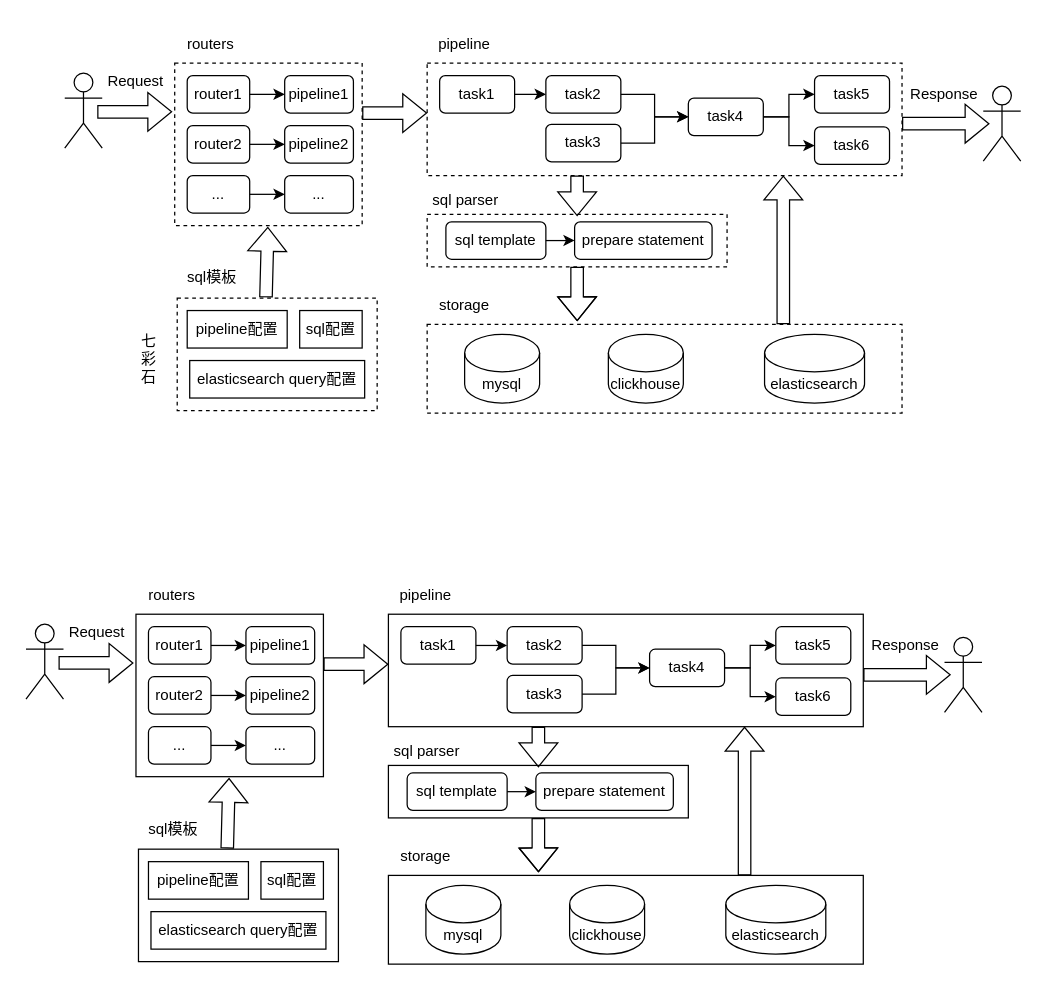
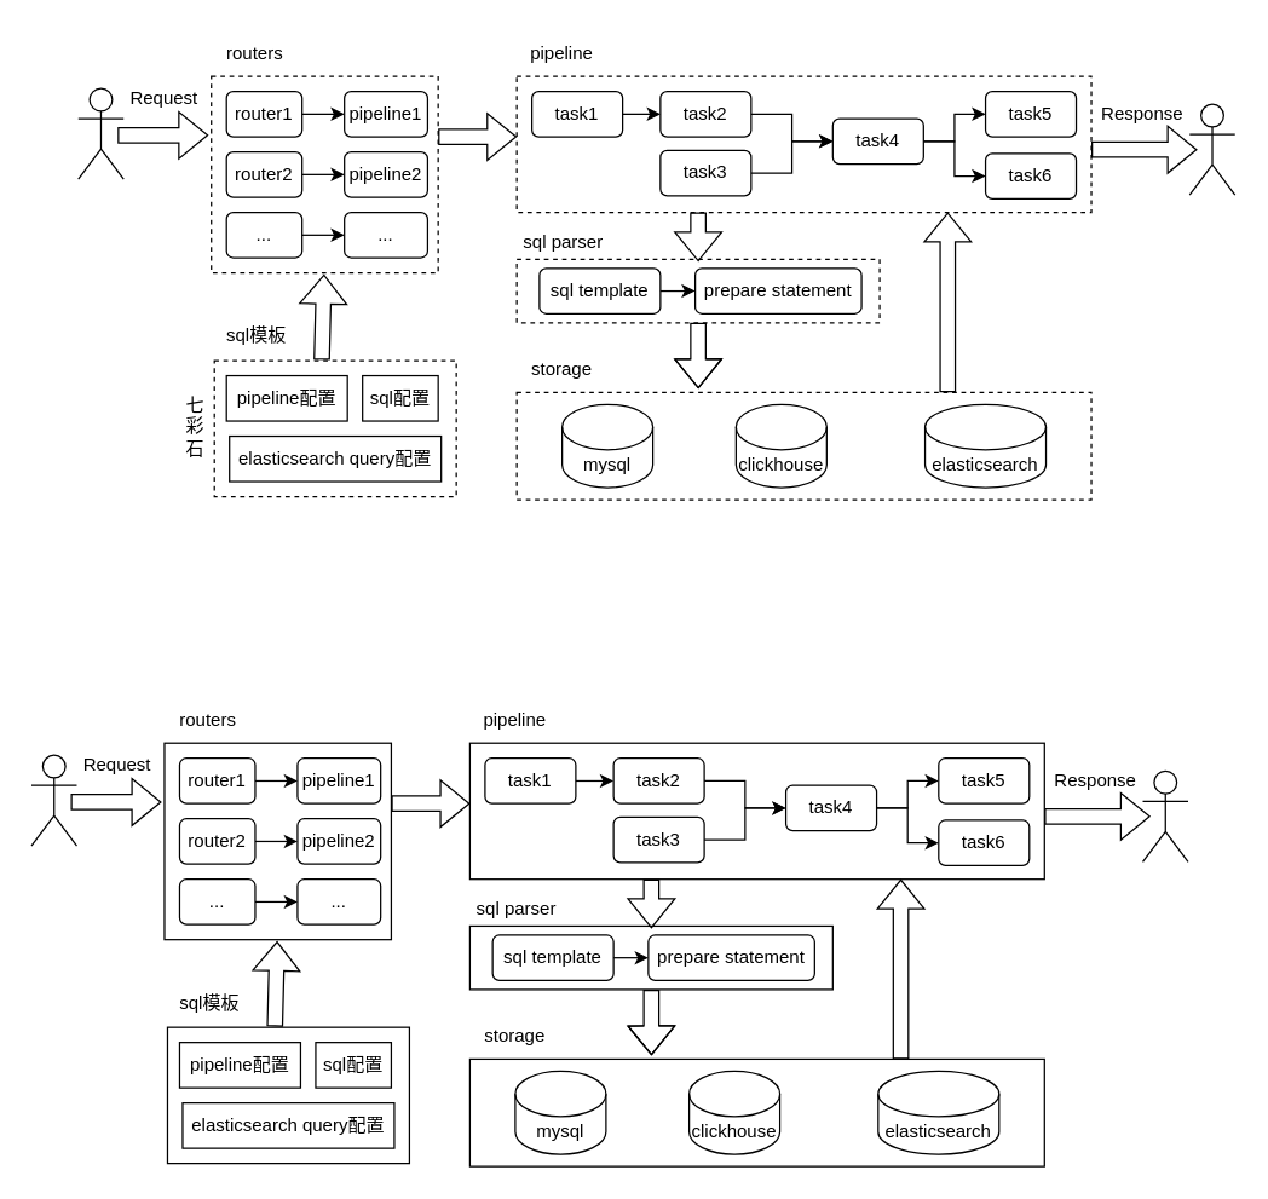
- <mxCell id="43" value="七彩石" style="text;html=1;strokeColor=none;fillColor=none;align=center;verticalAlign=middle;whiteSpace=wrap;rounded=0;direction=south;" vertex="1" parent="1"><mxGeometry x="106" y="252" width="25" height="70" as="geometry" /></mxCell>
+ <mxCell id="43" value="七彩石" style="text;html=1;strokeColor=none;fillColor=none;align=center;verticalAlign=middle;whiteSpace=wrap;rounded=0;direction=south;" vertex="1" parent="1"><mxGeometry x="116" y="247" width="25" height="70" as="geometry" /></mxCell>
